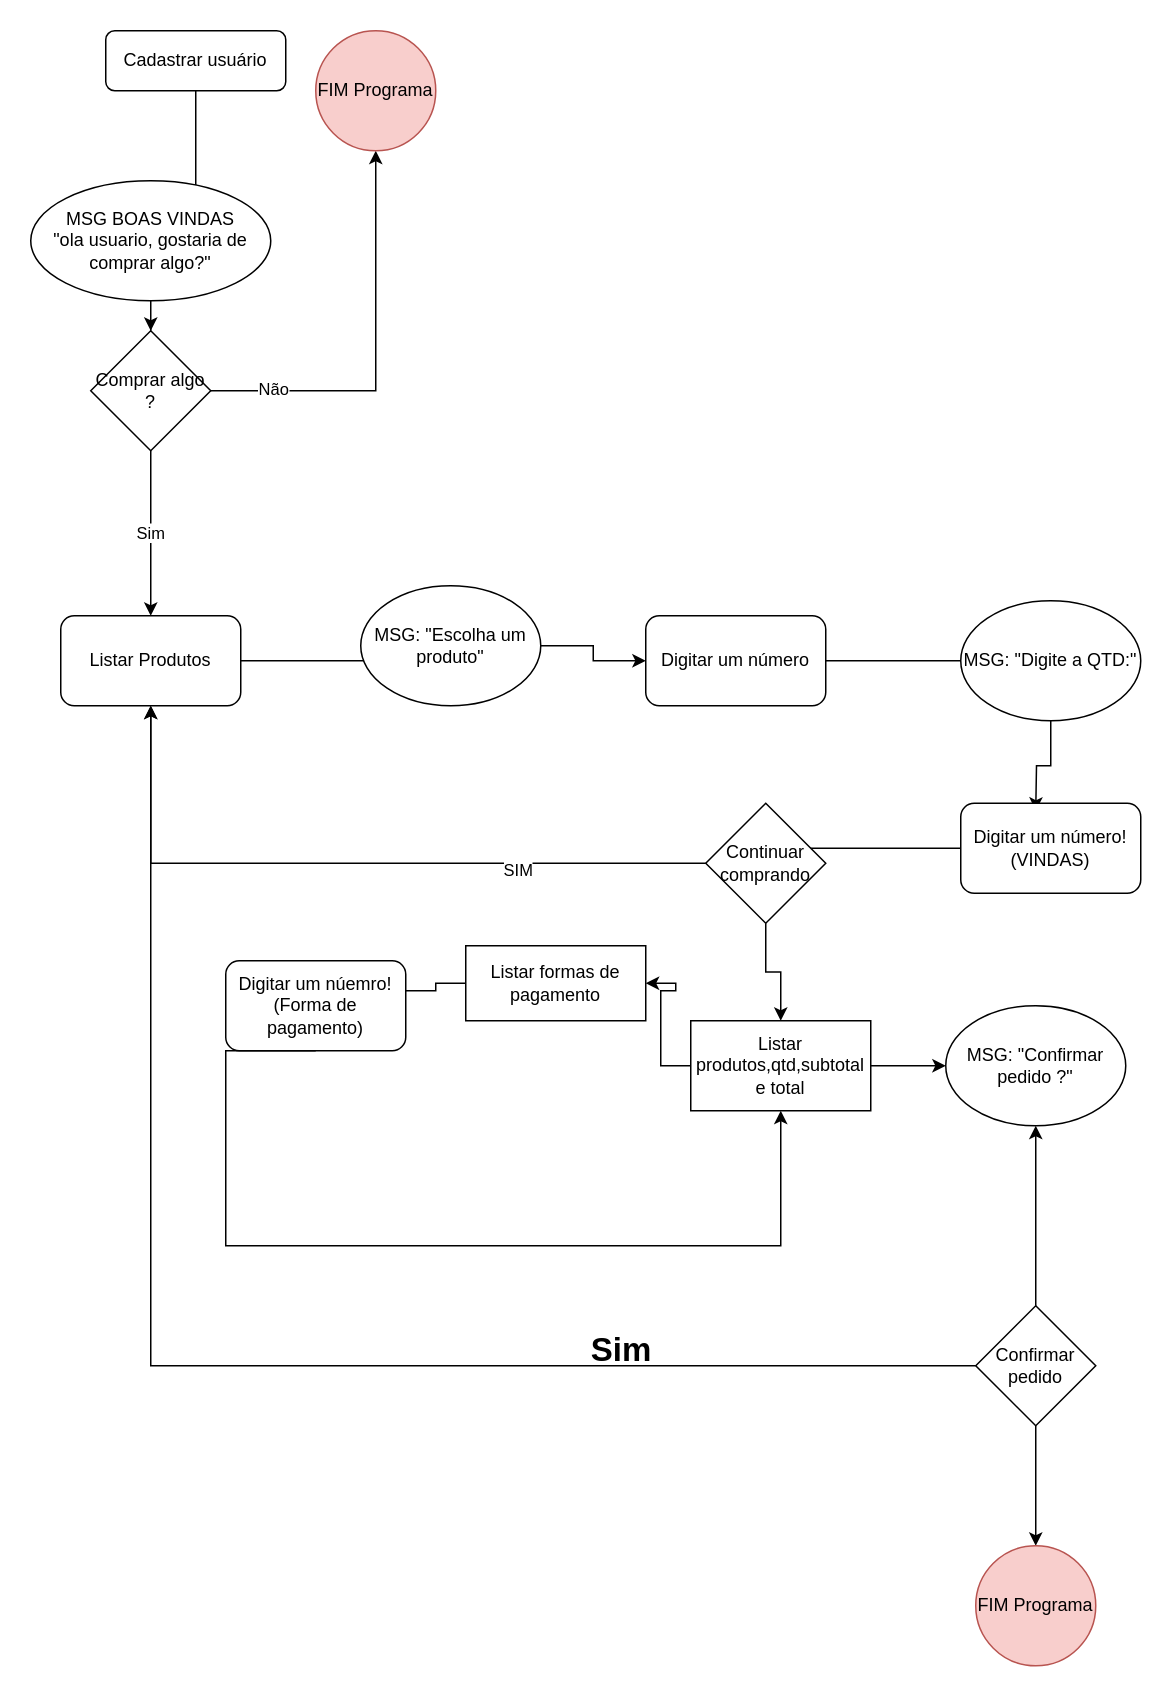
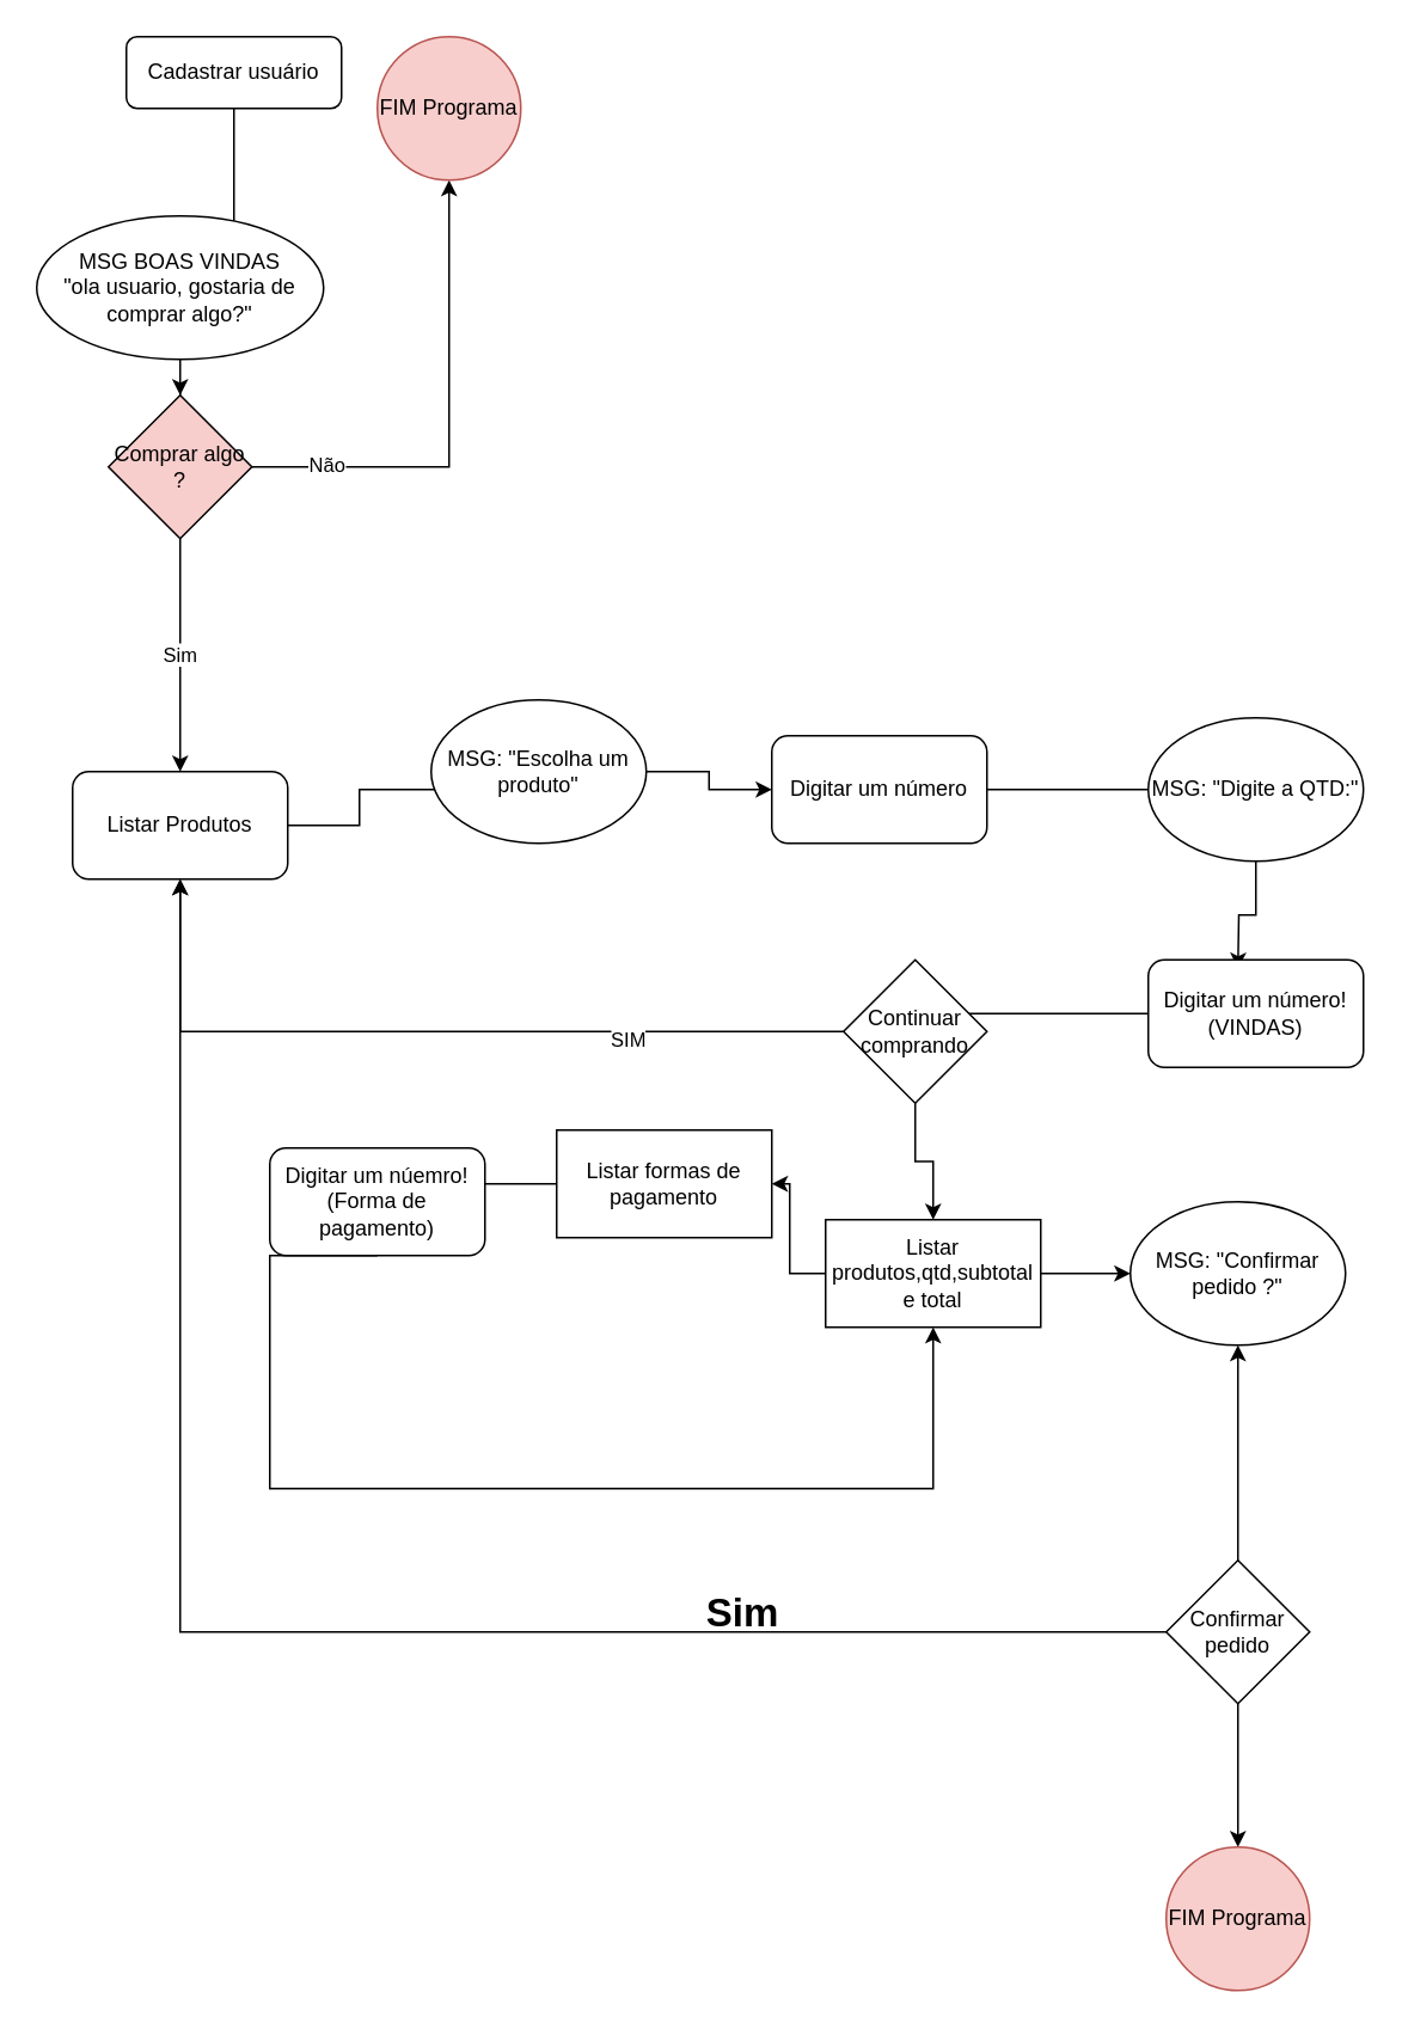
- <mxCell id="7" value="Comprar algo ?&lt;br&gt;" style="rhombus;whiteSpace=wrap;html=1;" parent="1" vertex="1"><mxGeometry x="60" y="220" width="80" height="80" as="geometry" /></mxCell>
+ <mxCell id="7" value="Comprar algo ?&lt;br&gt;" style="rhombus;whiteSpace=wrap;html=1;fillColor=#f8cecc;" parent="1" vertex="1"><mxGeometry x="60" y="220" width="80" height="80" as="geometry" /></mxCell>
- <mxCell id="11" value="Listar Produtos" style="rounded=1;whiteSpace=wrap;html=1;" parent="1" vertex="1"><mxGeometry x="40" y="410" width="120" height="60" as="geometry" /></mxCell>
+ <mxCell id="11" value="Listar Produtos" style="rounded=1;whiteSpace=wrap;html=1;" parent="1" vertex="1"><mxGeometry x="40" y="430" width="120" height="60" as="geometry" /></mxCell>
- <mxCell id="25" value="Listar formas de pagamento" style="rounded=0;whiteSpace=wrap;html=1;" parent="1" vertex="1"><mxGeometry x="310" y="630" width="120" height="50" as="geometry" /></mxCell>
+ <mxCell id="25" value="Listar formas de pagamento" style="rounded=0;whiteSpace=wrap;html=1;" parent="1" vertex="1"><mxGeometry x="310" y="630" width="120" height="60" as="geometry" /></mxCell>
